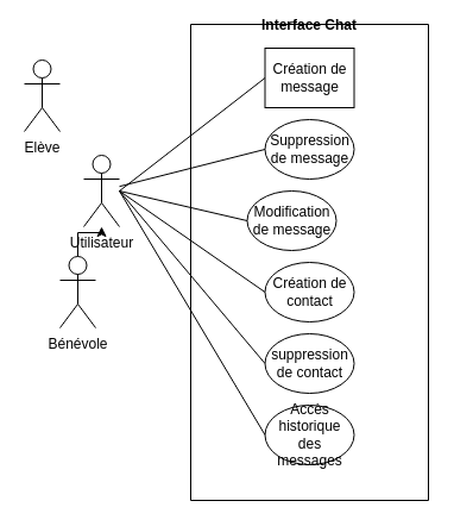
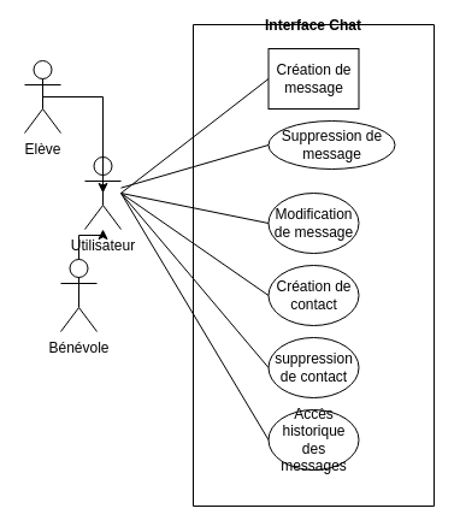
+ <mxCell id="5" style="edgeStyle=orthogonalEdgeStyle;rounded=0;orthogonalLoop=1;jettySize=auto;html=1;exitX=0.5;exitY=0.5;exitDx=0;exitDy=0;exitPerimeter=0;entryX=0.5;entryY=0.5;entryDx=0;entryDy=0;entryPerimeter=0;" parent="1" source="6" target="2" edge="1"><mxGeometry relative="1" as="geometry" /></mxCell>
- <mxCell id="9" value="&lt;font style=&quot;vertical-align: inherit&quot;&gt;&lt;font style=&quot;vertical-align: inherit&quot;&gt;Suppression de message&lt;/font&gt;&lt;/font&gt;" style="ellipse;whiteSpace=wrap;html=1;" parent="7" vertex="1"><mxGeometry x="62.5" y="80" width="75" height="50" as="geometry" /></mxCell>
+ <mxCell id="9" value="&lt;font style=&quot;vertical-align: inherit&quot;&gt;&lt;font style=&quot;vertical-align: inherit&quot;&gt;Suppression de message&lt;/font&gt;&lt;/font&gt;" style="ellipse;whiteSpace=wrap;html=1;" parent="7" vertex="1"><mxGeometry x="62.5" y="80" width="105" height="40" as="geometry" /></mxCell>
- <mxCell id="10" value="&lt;font style=&quot;vertical-align: inherit&quot;&gt;&lt;font style=&quot;vertical-align: inherit&quot;&gt;Modification de message&lt;/font&gt;&lt;/font&gt;" style="ellipse;whiteSpace=wrap;html=1;" parent="7" vertex="1"><mxGeometry x="47.5" y="140" width="75" height="50" as="geometry" /></mxCell>
+ <mxCell id="10" value="&lt;font style=&quot;vertical-align: inherit&quot;&gt;&lt;font style=&quot;vertical-align: inherit&quot;&gt;Modification de message&lt;/font&gt;&lt;/font&gt;" style="ellipse;whiteSpace=wrap;html=1;" parent="7" vertex="1"><mxGeometry x="62.5" y="140" width="75" height="50" as="geometry" /></mxCell>
